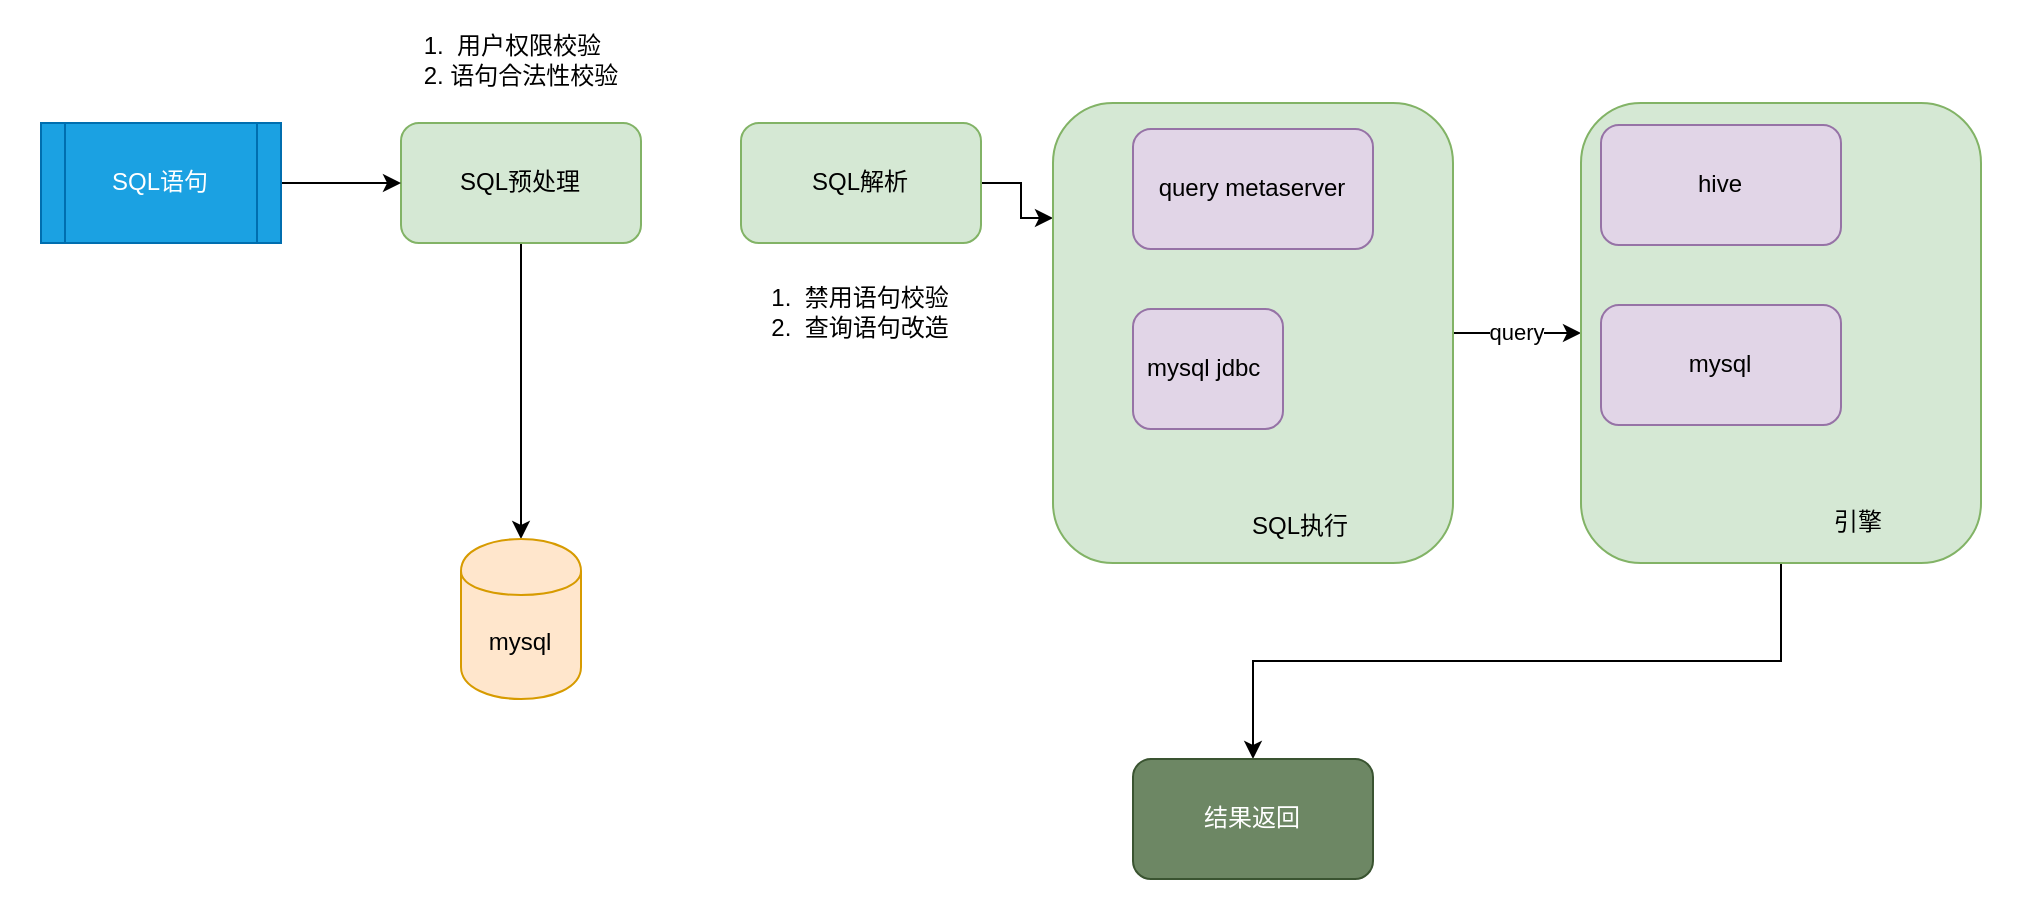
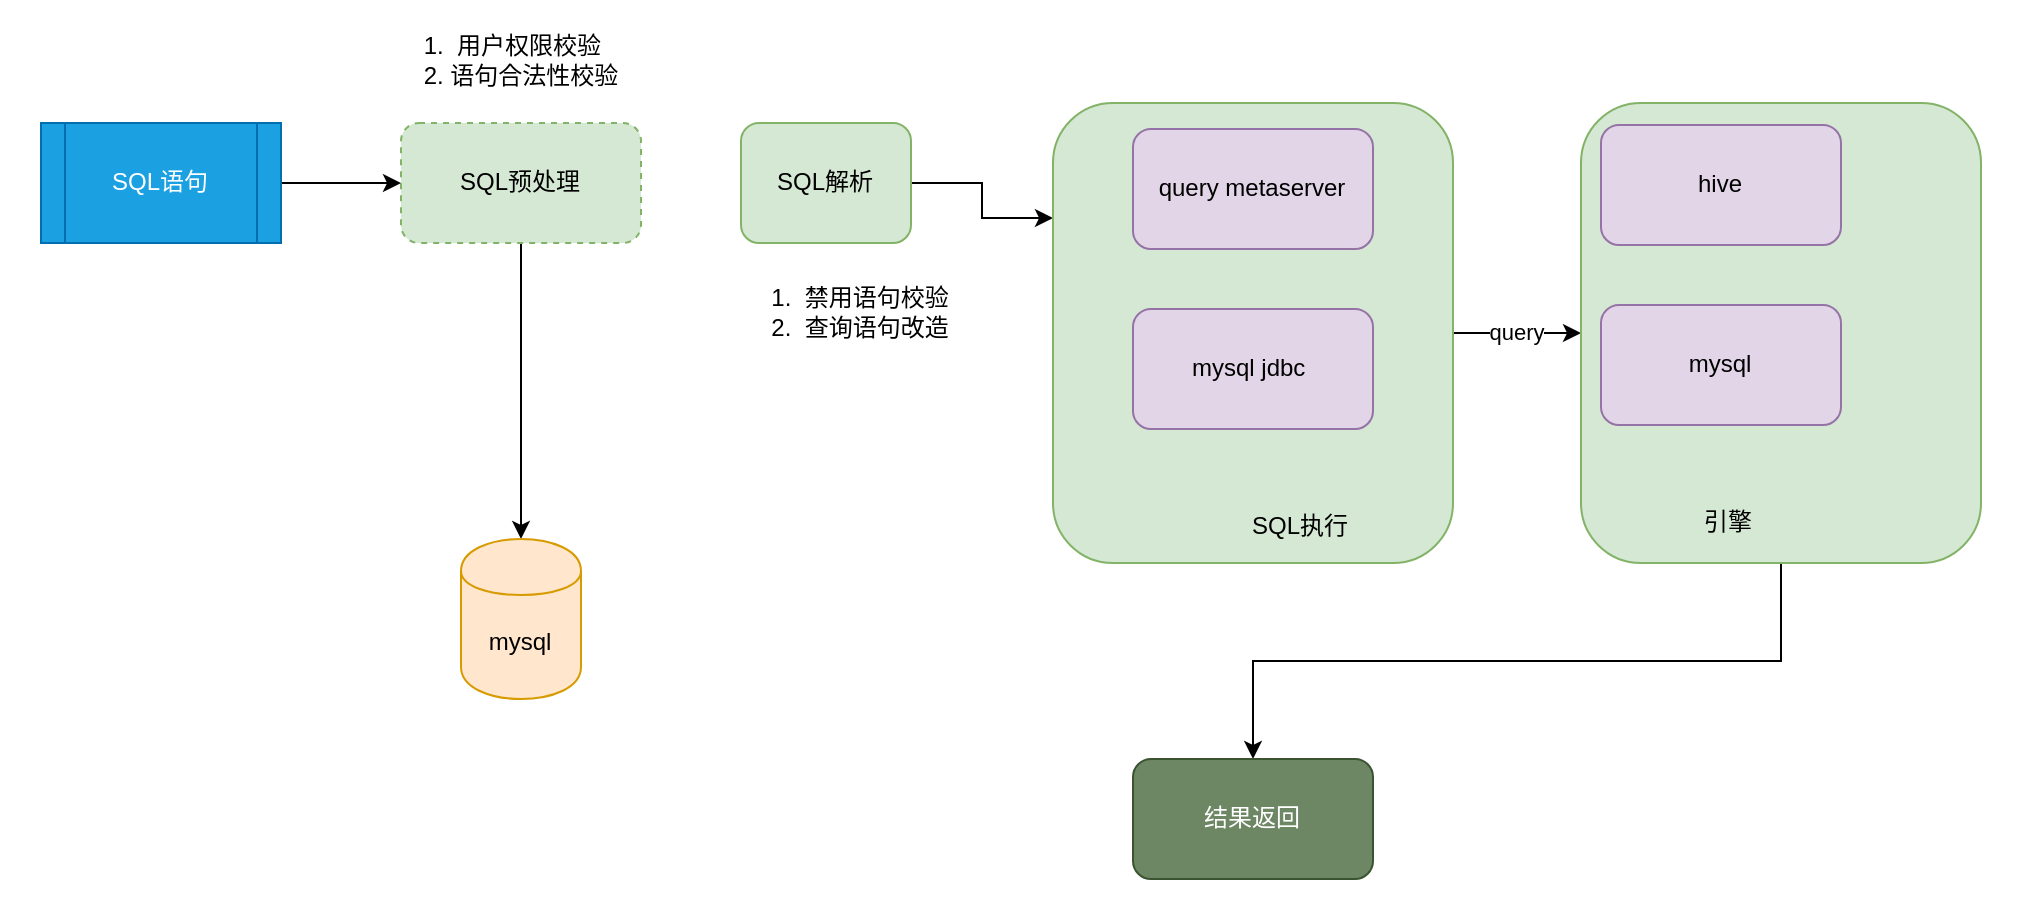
- <mxCell id="3" value="SQL预处理" style="rounded=1;whiteSpace=wrap;html=1;fillColor=#d5e8d4;strokeColor=#82b366;" parent="1" vertex="1"><mxGeometry x="200" y="61" width="120" height="60" as="geometry" /></mxCell>
+ <mxCell id="3" value="SQL预处理" style="rounded=1;whiteSpace=wrap;html=1;fillColor=#d5e8d4;strokeColor=#82b366;dashed=1;" parent="1" vertex="1"><mxGeometry x="200" y="61" width="120" height="60" as="geometry" /></mxCell>
- <mxCell id="5" value="SQL解析" style="rounded=1;whiteSpace=wrap;html=1;fillColor=#d5e8d4;strokeColor=#82b366;" parent="1" vertex="1"><mxGeometry x="370" y="61" width="120" height="60" as="geometry" /></mxCell>
+ <mxCell id="5" value="SQL解析" style="rounded=1;whiteSpace=wrap;html=1;fillColor=#d5e8d4;strokeColor=#82b366;" parent="1" vertex="1"><mxGeometry x="370" y="61" width="85" height="60" as="geometry" /></mxCell>
- <mxCell id="9" value="mysql jdbc&amp;nbsp;" style="rounded=1;whiteSpace=wrap;html=1;fillColor=#e1d5e7;strokeColor=#9673a6;" parent="1" vertex="1"><mxGeometry x="566" y="154" width="75" height="60" as="geometry" /></mxCell>
+ <mxCell id="9" value="mysql jdbc&amp;nbsp;" style="rounded=1;whiteSpace=wrap;html=1;fillColor=#e1d5e7;strokeColor=#9673a6;" parent="1" vertex="1"><mxGeometry x="566" y="154" width="120" height="60" as="geometry" /></mxCell>
- <mxCell id="15" value="引擎" style="text;html=1;strokeColor=none;fillColor=none;align=center;verticalAlign=middle;whiteSpace=wrap;rounded=0;" parent="1" vertex="1"><mxGeometry x="899" y="252" width="60" height="17" as="geometry" /></mxCell>
+ <mxCell id="15" value="引擎" style="text;html=1;strokeColor=none;fillColor=none;align=center;verticalAlign=middle;whiteSpace=wrap;rounded=0;" parent="1" vertex="1"><mxGeometry x="834" y="252" width="60" height="17" as="geometry" /></mxCell>
